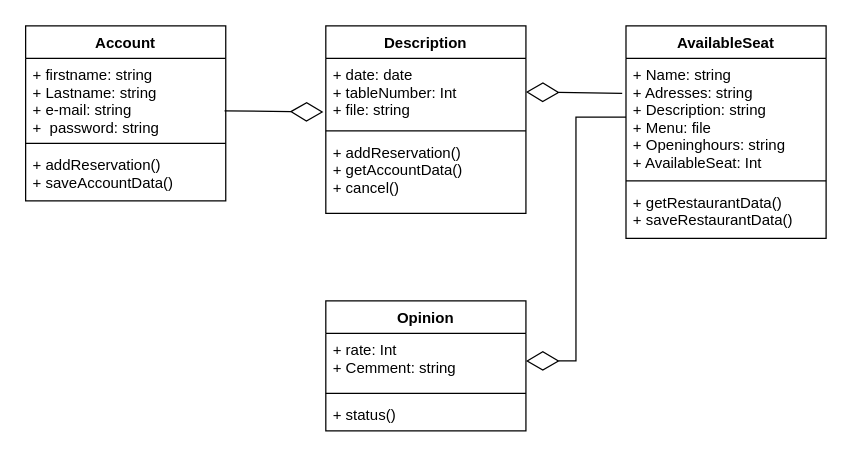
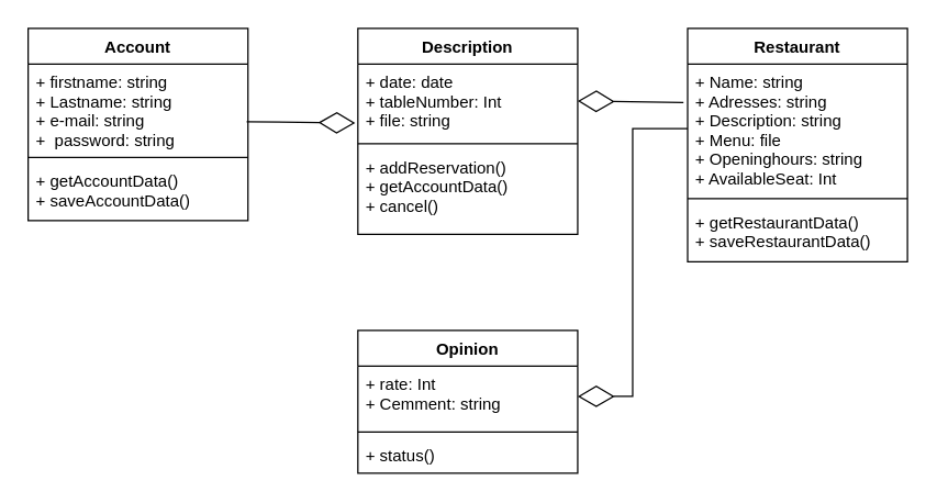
- <mxCell id="6" value="AvailableSeat" style="swimlane;fontStyle=1;align=center;verticalAlign=top;childLayout=stackLayout;horizontal=1;startSize=26;horizontalStack=0;resizeParent=1;resizeParentMax=0;resizeLast=0;collapsible=1;marginBottom=0;" vertex="1" parent="1"><mxGeometry x="500" y="20" width="160" height="170" as="geometry" /></mxCell>
+ <mxCell id="6" value="Restaurant" style="swimlane;fontStyle=1;align=center;verticalAlign=top;childLayout=stackLayout;horizontal=1;startSize=26;horizontalStack=0;resizeParent=1;resizeParentMax=0;resizeLast=0;collapsible=1;marginBottom=0;" vertex="1" parent="1"><mxGeometry x="500" y="20" width="160" height="170" as="geometry" /></mxCell>
- <mxCell id="5" value="+ addReservation()&#10;+ saveAccountData()" style="text;strokeColor=none;fillColor=none;align=left;verticalAlign=top;spacingLeft=4;spacingRight=4;overflow=hidden;rotatable=0;points=[[0,0.5],[1,0.5]];portConstraint=eastwest;" vertex="1" parent="2"><mxGeometry y="98" width="160" height="42" as="geometry" /></mxCell>
+ <mxCell id="5" value="+ getAccountData()&#10;+ saveAccountData()" style="text;strokeColor=none;fillColor=none;align=left;verticalAlign=top;spacingLeft=4;spacingRight=4;overflow=hidden;rotatable=0;points=[[0,0.5],[1,0.5]];portConstraint=eastwest;" vertex="1" parent="2"><mxGeometry y="98" width="160" height="42" as="geometry" /></mxCell>
